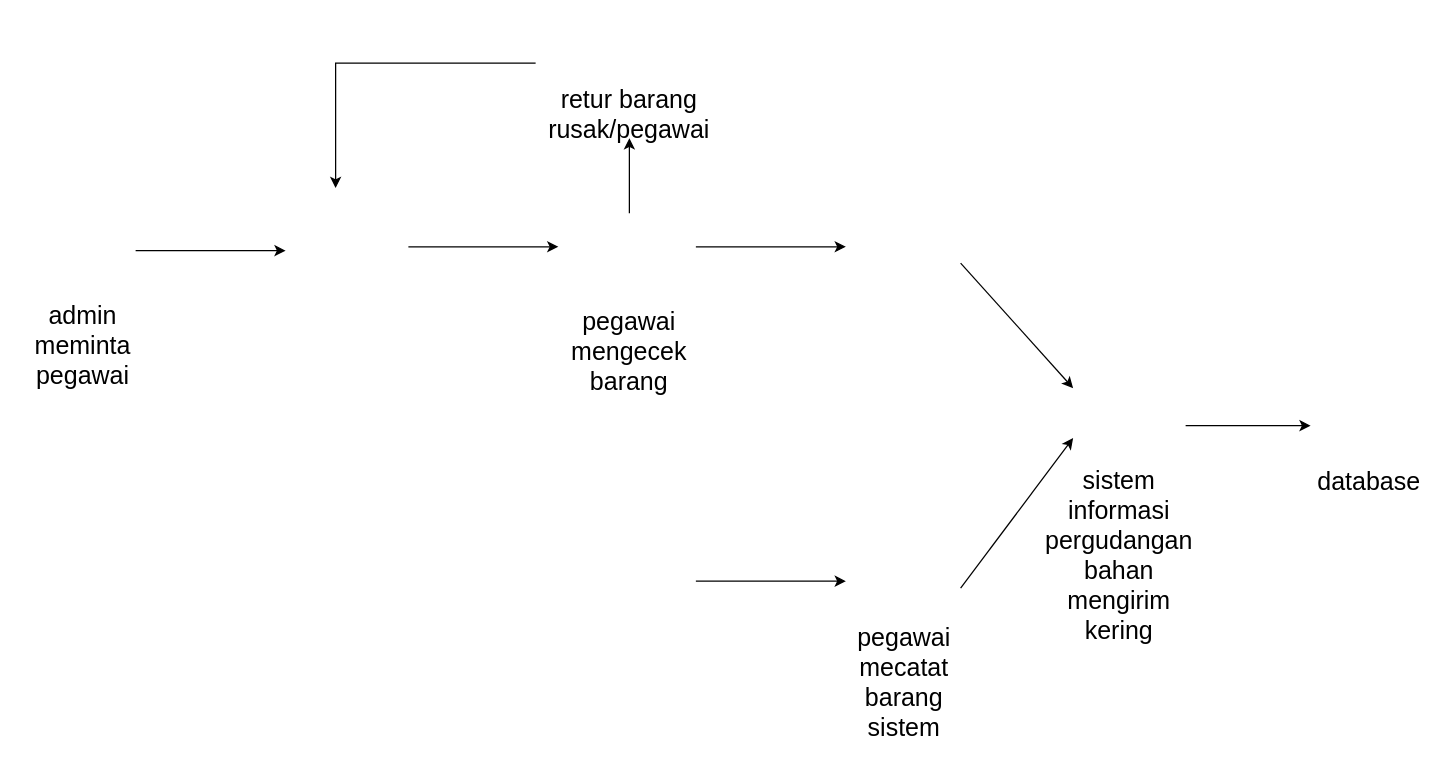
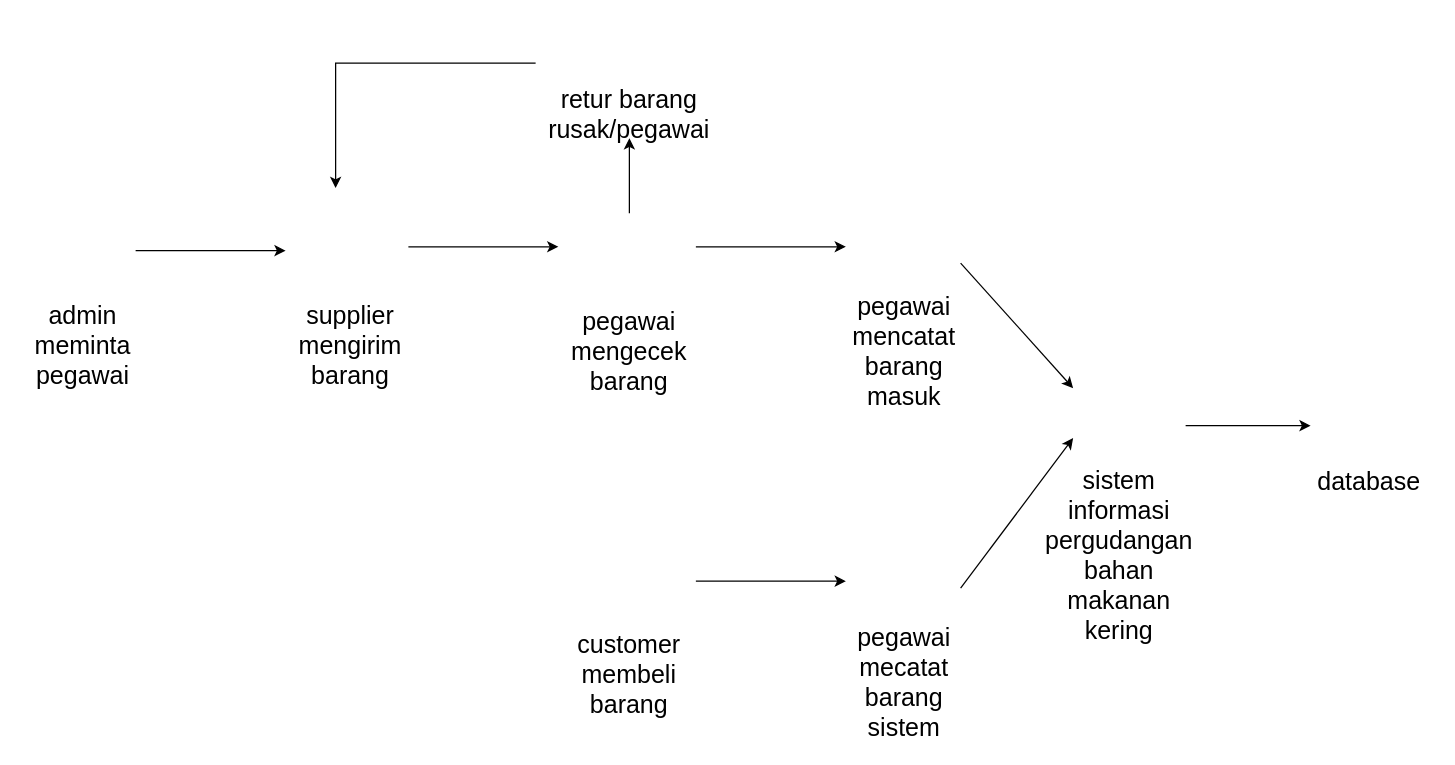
+ <mxCell id="10" value="&lt;span style=&quot;font-size: 20px;&quot;&gt;supplier mengirim barang&lt;/span&gt;" style="text;html=1;strokeColor=none;fillColor=none;align=center;verticalAlign=middle;whiteSpace=wrap;rounded=0;fontSize=20;" vertex="1" parent="1"><mxGeometry x="232.62" y="235" width="93.59" height="80" as="geometry" /></mxCell>
+ <mxCell id="16" value="pegawai mencatat barang masuk" style="text;html=1;strokeColor=none;fillColor=none;align=center;verticalAlign=middle;whiteSpace=wrap;rounded=0;fontSize=20;" vertex="1" parent="1"><mxGeometry x="676.21" y="230" width="93.59" height="100" as="geometry" /></mxCell>
- <mxCell id="12" value="sistem informasi pergudangan bahan mengirim kering" style="text;html=1;strokeColor=none;fillColor=none;align=center;verticalAlign=middle;whiteSpace=wrap;rounded=0;fontSize=20;" vertex="1" parent="1"><mxGeometry x="834.9" y="370" width="119.8" height="146" as="geometry" /></mxCell>
+ <mxCell id="12" value="sistem informasi pergudangan bahan makanan kering" style="text;html=1;strokeColor=none;fillColor=none;align=center;verticalAlign=middle;whiteSpace=wrap;rounded=0;fontSize=20;" vertex="1" parent="1"><mxGeometry x="834.9" y="370" width="119.8" height="146" as="geometry" /></mxCell>
+ <mxCell id="19" value="customer membeli barang" style="text;html=1;strokeColor=none;fillColor=none;align=center;verticalAlign=middle;whiteSpace=wrap;rounded=0;fontSize=20;" vertex="1" parent="1"><mxGeometry x="456.21" y="496" width="93.59" height="84" as="geometry" /></mxCell>
